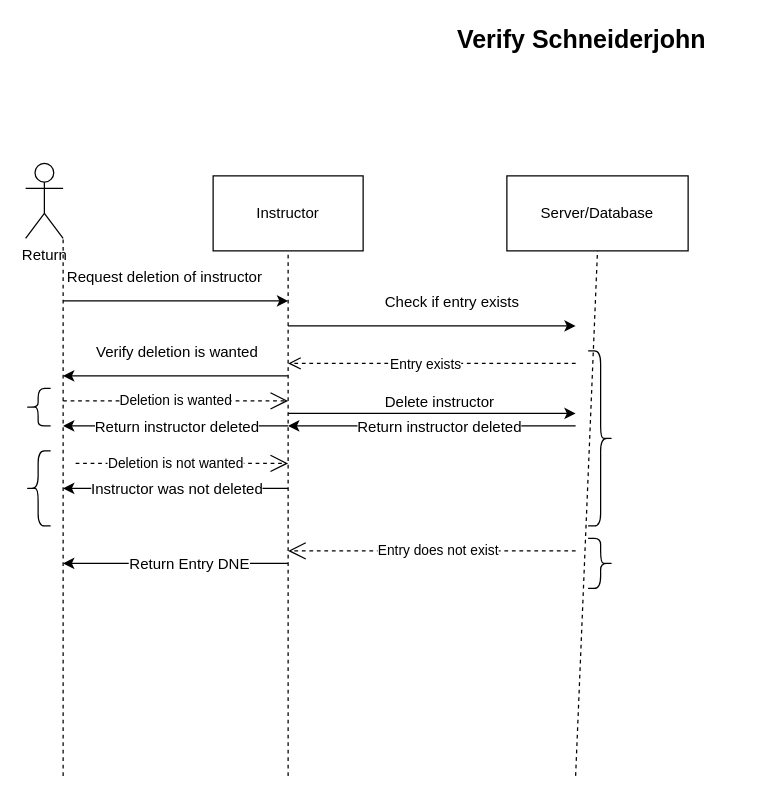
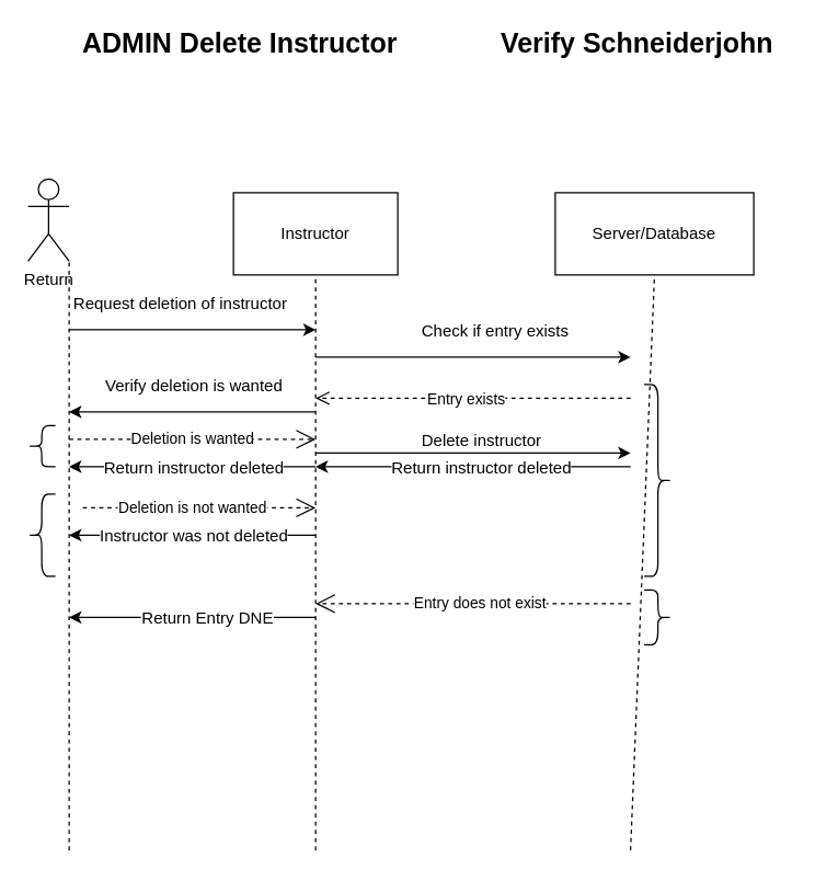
+ <mxCell id="3" value="&lt;b&gt;&lt;font style=&quot;font-size: 20px&quot;&gt;ADMIN Delete Instructor&lt;/font&gt;&lt;/b&gt;" style="text;html=1;strokeColor=none;fillColor=none;align=center;verticalAlign=middle;whiteSpace=wrap;rounded=0;" vertex="1" parent="1"><mxGeometry x="50" y="20" width="250" height="20" as="geometry" /></mxCell>
